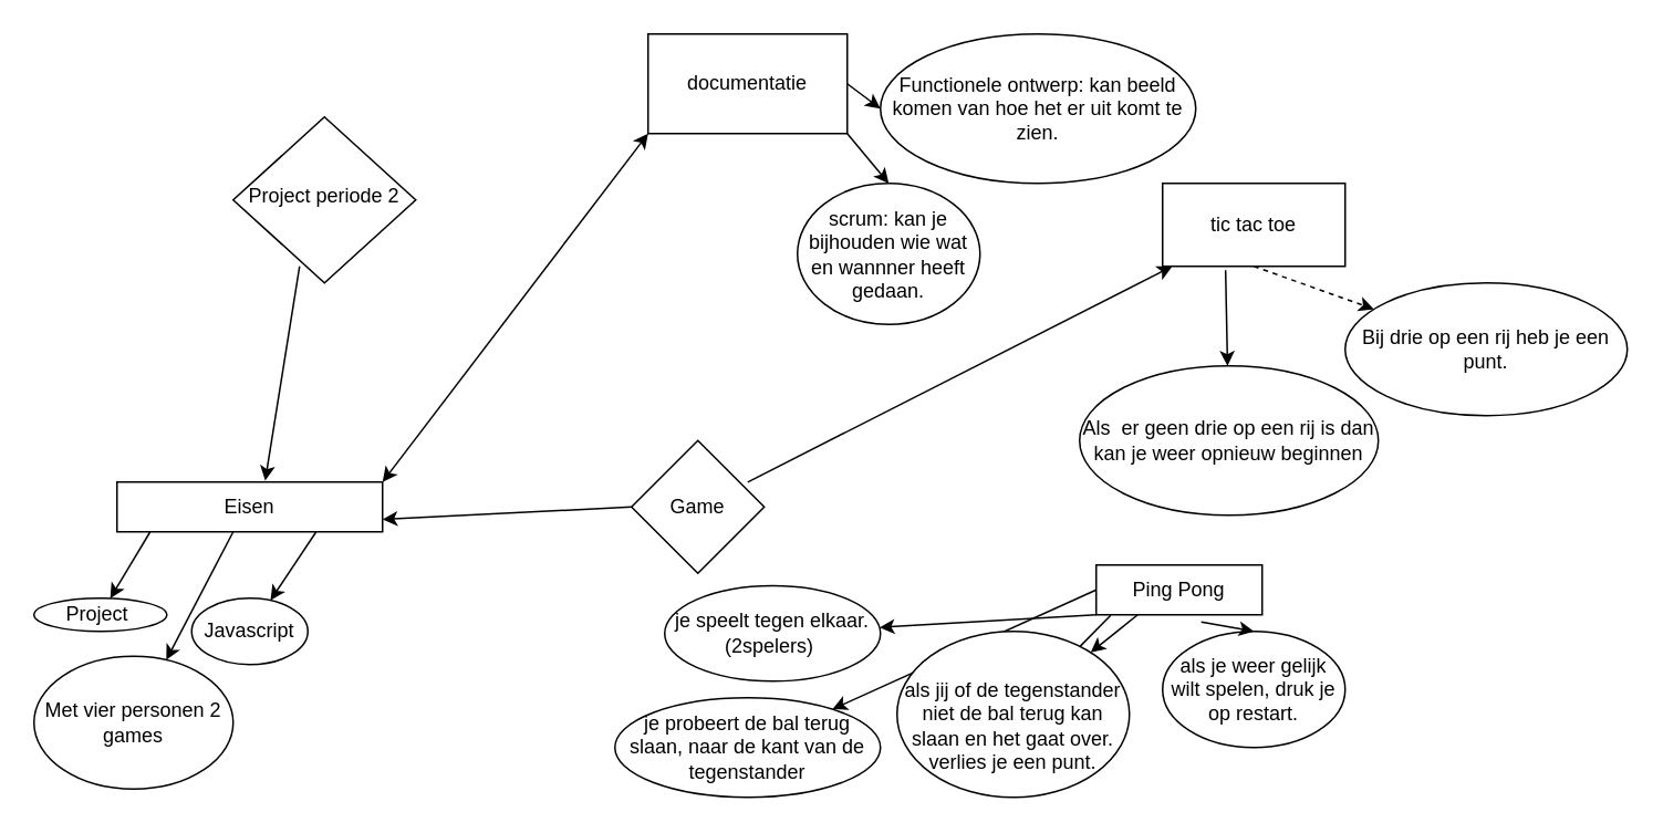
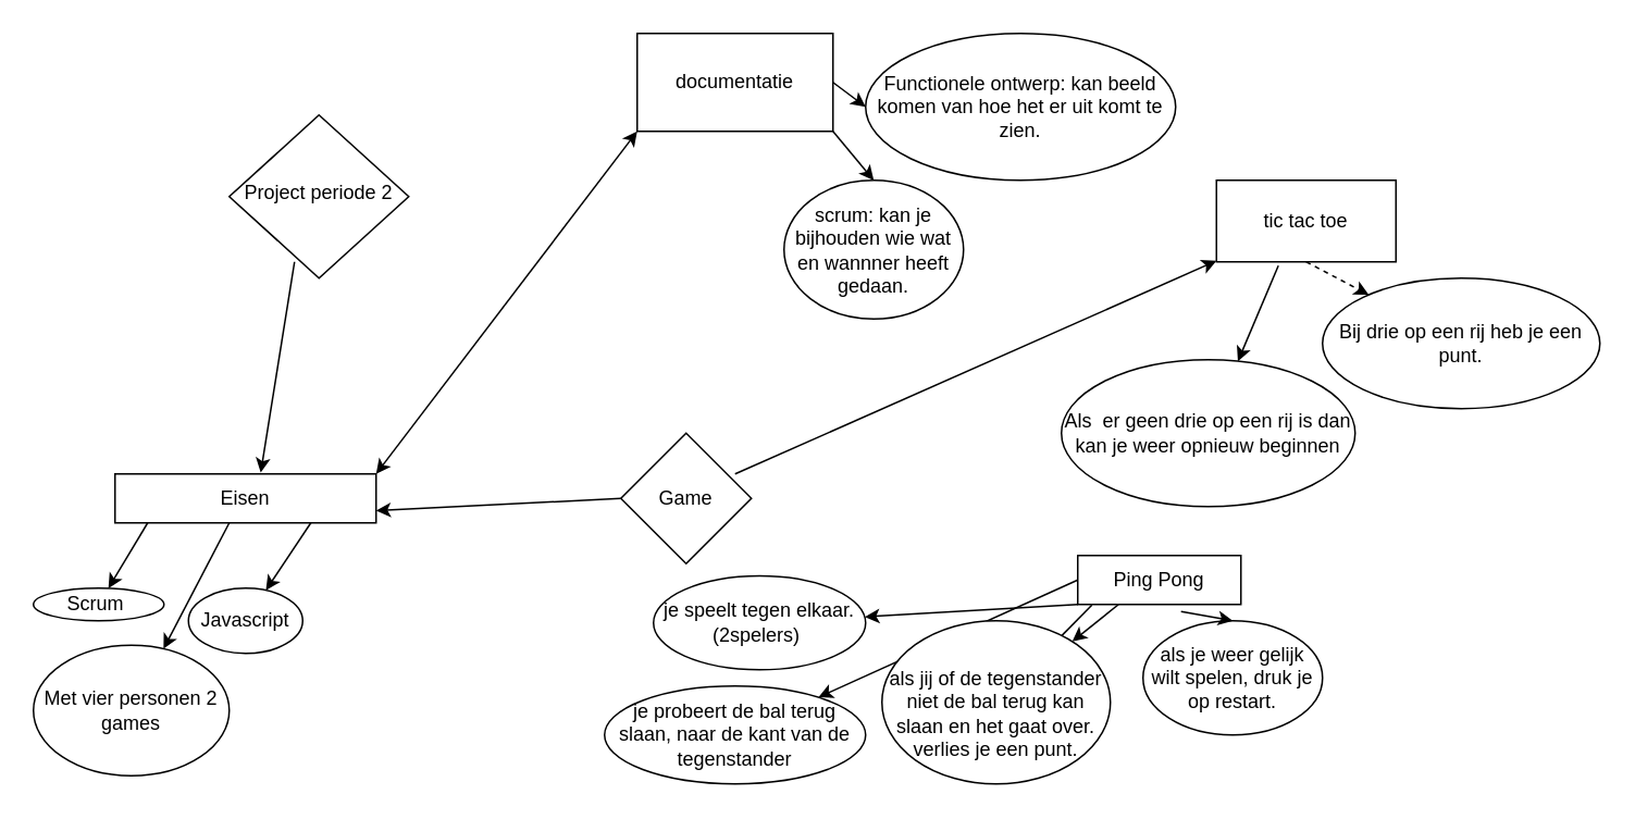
- <mxCell id="14" value="tic tac toe" style="rounded=0;whiteSpace=wrap;html=1;" vertex="1" parent="1"><mxGeometry x="700" y="110" width="110" height="50" as="geometry" /></mxCell>
+ <mxCell id="14" value="tic tac toe" style="rounded=0;whiteSpace=wrap;html=1;" vertex="1" parent="1"><mxGeometry x="745" y="110" width="110" height="50" as="geometry" /></mxCell>
- <mxCell id="9" value="Project&amp;nbsp;" style="ellipse;whiteSpace=wrap;html=1;" vertex="1" parent="1"><mxGeometry x="20" y="360" width="80" height="20" as="geometry" /></mxCell>
+ <mxCell id="9" value="Scrum&amp;nbsp;" style="ellipse;whiteSpace=wrap;html=1;" vertex="1" parent="1"><mxGeometry x="20" y="360" width="80" height="20" as="geometry" /></mxCell>
